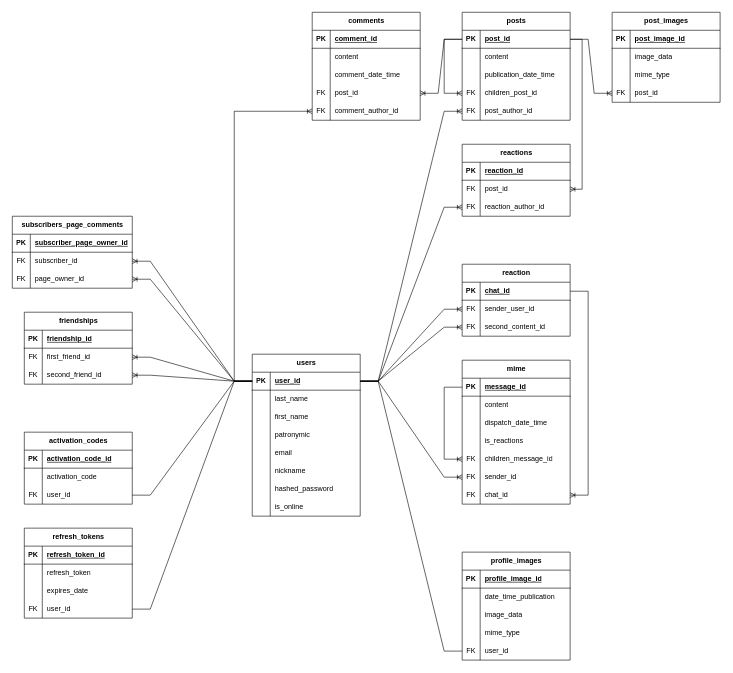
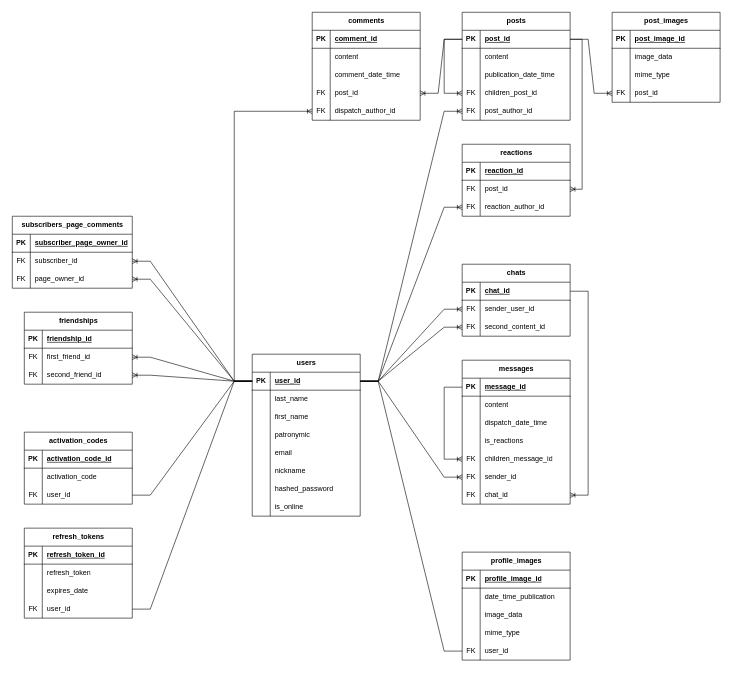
- <mxCell id="112" value="comment_author_id" style="shape=partialRectangle;connectable=0;fillColor=none;top=0;left=0;bottom=0;right=0;align=left;spacingLeft=6;overflow=hidden;whiteSpace=wrap;html=1;" parent="110" vertex="1"><mxGeometry x="30" width="150" height="30" as="geometry"><mxRectangle width="150" height="30" as="alternateBounds" /></mxGeometry></mxCell>
+ <mxCell id="112" value="dispatch_author_id" style="shape=partialRectangle;connectable=0;fillColor=none;top=0;left=0;bottom=0;right=0;align=left;spacingLeft=6;overflow=hidden;whiteSpace=wrap;html=1;" parent="110" vertex="1"><mxGeometry x="30" width="150" height="30" as="geometry"><mxRectangle width="150" height="30" as="alternateBounds" /></mxGeometry></mxCell>
- <mxCell id="142" value="reaction" style="shape=table;startSize=30;container=1;collapsible=1;childLayout=tableLayout;fixedRows=1;rowLines=0;fontStyle=1;align=center;resizeLast=1;html=1;" vertex="1" parent="1"><mxGeometry x="770" y="440" width="180" height="120" as="geometry" /></mxCell>
+ <mxCell id="142" value="chats" style="shape=table;startSize=30;container=1;collapsible=1;childLayout=tableLayout;fixedRows=1;rowLines=0;fontStyle=1;align=center;resizeLast=1;html=1;" vertex="1" parent="1"><mxGeometry x="770" y="440" width="180" height="120" as="geometry" /></mxCell>
- <mxCell id="169" value="mime" style="shape=table;startSize=30;container=1;collapsible=1;childLayout=tableLayout;fixedRows=1;rowLines=0;fontStyle=1;align=center;resizeLast=1;html=1;" vertex="1" parent="1"><mxGeometry x="770" y="600" width="180" height="240" as="geometry" /></mxCell>
+ <mxCell id="169" value="messages" style="shape=table;startSize=30;container=1;collapsible=1;childLayout=tableLayout;fixedRows=1;rowLines=0;fontStyle=1;align=center;resizeLast=1;html=1;" vertex="1" parent="1"><mxGeometry x="770" y="600" width="180" height="240" as="geometry" /></mxCell>
